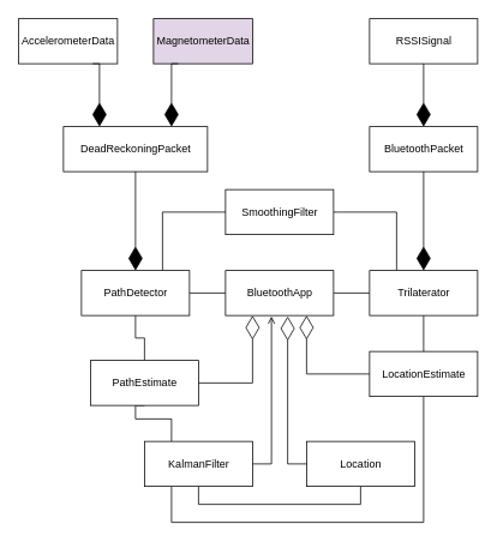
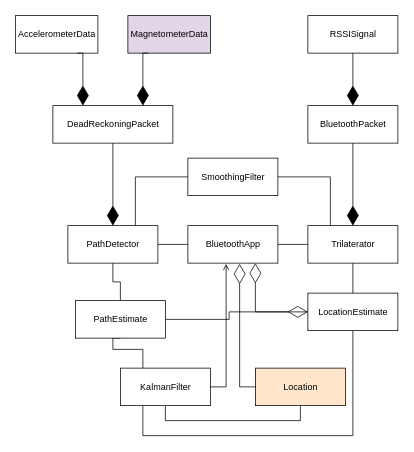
- <mxCell id="9" style="edgeStyle=orthogonalEdgeStyle;rounded=0;orthogonalLoop=1;jettySize=auto;html=1;exitX=1;exitY=0.5;exitDx=0;exitDy=0;entryX=0.25;entryY=1;entryDx=0;entryDy=0;endArrow=diamondThin;endFill=0;startArrow=none;startFill=0;endSize=24;" edge="1" parent="1" source="12" target="25"><mxGeometry relative="1" as="geometry" /></mxCell>
+ <mxCell id="9" style="edgeStyle=orthogonalEdgeStyle;rounded=0;orthogonalLoop=1;jettySize=auto;html=1;exitX=1;exitY=0.5;exitDx=0;exitDy=0;endArrow=diamondThin;endFill=0;startArrow=none;startFill=0;endSize=24;" edge="1" parent="1" source="12" target="18"><mxGeometry relative="1" as="geometry" /></mxCell>
- <mxCell id="22" value="Location" style="html=1;" vertex="1" parent="1"><mxGeometry x="340" y="490" width="120" height="50" as="geometry" /></mxCell>
+ <mxCell id="22" value="Location" style="html=1;fillColor=#ffe6cc;" vertex="1" parent="1"><mxGeometry x="340" y="490" width="120" height="50" as="geometry" /></mxCell>
